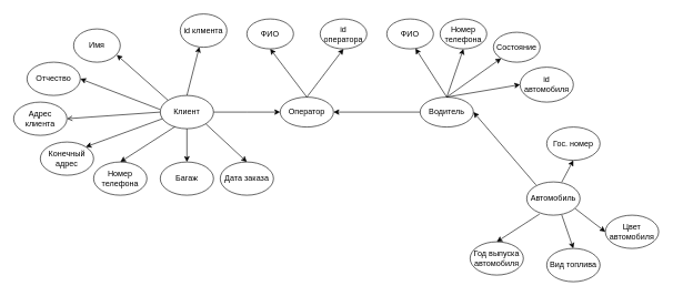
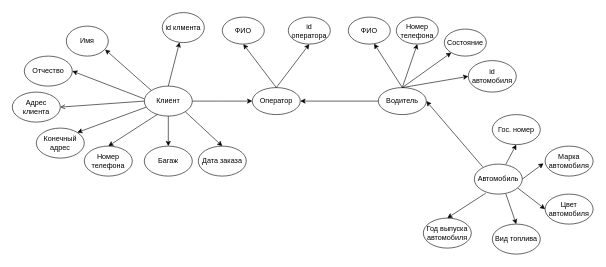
+ <mxCell id="36" value="Марка автомобиля" style="ellipse;whiteSpace=wrap;html=1;" parent="1" vertex="1"><mxGeometry x="908" y="243" width="80" height="50" as="geometry" /></mxCell>
+ <mxCell id="43" value="" style="endArrow=classic;html=1;rounded=0;exitX=1;exitY=0.5;exitDx=0;exitDy=0;entryX=-0.033;entryY=0.576;entryDx=0;entryDy=0;entryPerimeter=0;" parent="1" source="33" target="36" edge="1"><mxGeometry width="50" height="50" relative="1" as="geometry"><mxPoint x="856.32" y="352.75" as="sourcePoint" /><mxPoint x="800" y="393" as="targetPoint" /></mxGeometry></mxCell>
